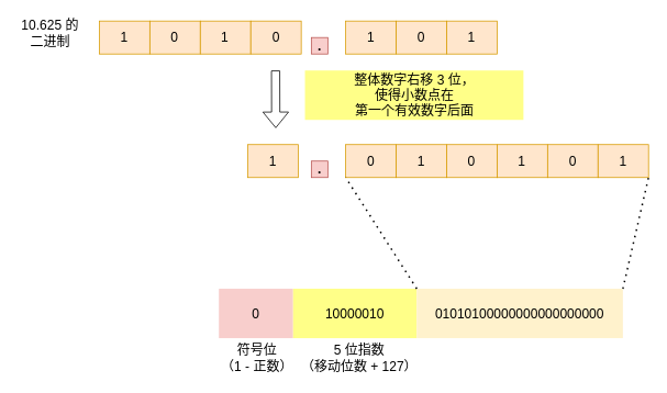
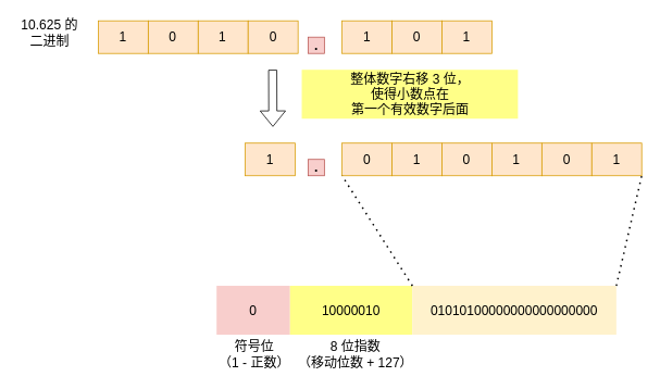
- <mxCell id="6" value="5 位指数&lt;br&gt;（移动位数 + 127）" style="text;html=1;align=center;verticalAlign=middle;resizable=0;points=[];autosize=1;fontSize=16;" vertex="1" parent="1"><mxGeometry x="355" y="415" width="160" height="40" as="geometry" /></mxCell>
+ <mxCell id="6" value="8 位指数&lt;br&gt;（移动位数 + 127）" style="text;html=1;align=center;verticalAlign=middle;resizable=0;points=[];autosize=1;fontSize=16;" vertex="1" parent="1"><mxGeometry x="355" y="415" width="160" height="40" as="geometry" /></mxCell>
